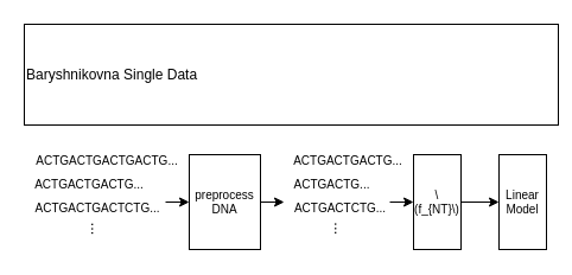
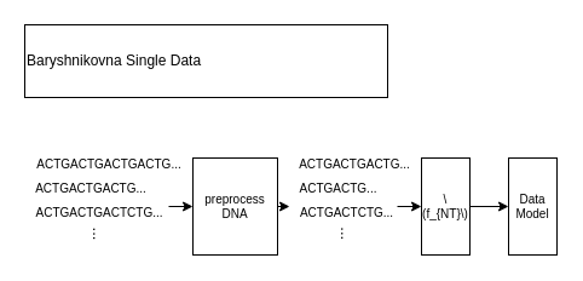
- <mxCell id="17" value="Baryshnikovna Single Data" style="rounded=0;whiteSpace=wrap;html=1;align=left;" vertex="1" parent="1"><mxGeometry x="20" y="20" width="450" height="85" as="geometry" /></mxCell>
+ <mxCell id="17" value="Baryshnikovna Single Data" style="rounded=0;whiteSpace=wrap;html=1;align=left;" vertex="1" parent="1"><mxGeometry x="20" y="20" width="300" height="60" as="geometry" /></mxCell>
- <mxCell id="5" value="preprocess DNA" style="rounded=0;whiteSpace=wrap;html=1;fontSize=10;fillColor=default;" vertex="1" parent="1"><mxGeometry x="159" y="130" width="60" height="80" as="geometry" /></mxCell>
+ <mxCell id="5" value="preprocess DNA" style="rounded=0;whiteSpace=wrap;html=1;fontSize=10;fillColor=default;" vertex="1" parent="1"><mxGeometry x="159" y="130" width="70" height="80" as="geometry" /></mxCell>
- <mxCell id="19" value="Linear Model" style="rounded=0;whiteSpace=wrap;html=1;fontSize=10;fillColor=default;" vertex="1" parent="1"><mxGeometry x="420" y="130" width="40" height="80" as="geometry" /></mxCell>
+ <mxCell id="19" value="Data Model" style="rounded=0;whiteSpace=wrap;html=1;fontSize=10;fillColor=default;" vertex="1" parent="1"><mxGeometry x="420" y="130" width="40" height="80" as="geometry" /></mxCell>
